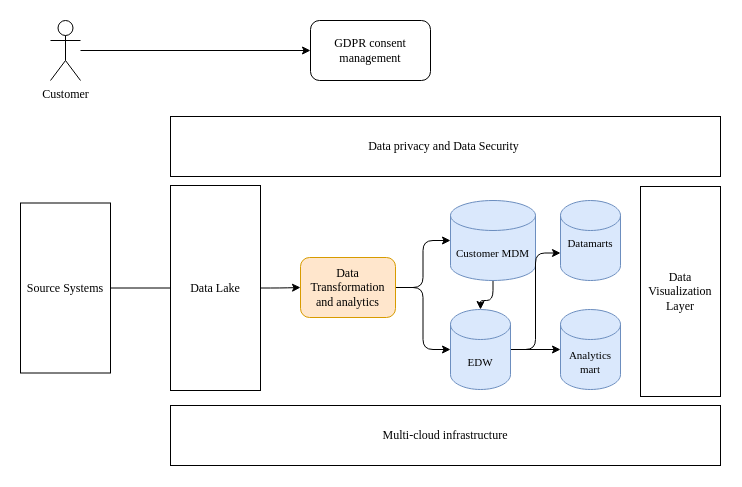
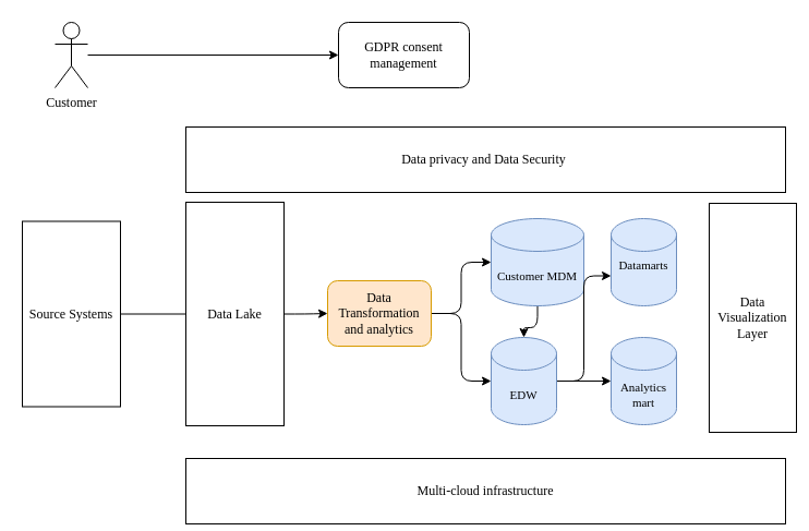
- <mxCell id="11" value="Data Visualization Layer" style="rounded=0;whiteSpace=wrap;html=1;fontFamily=Tahoma;" vertex="1" parent="1"><mxGeometry x="640" y="186" width="80" height="210" as="geometry" /></mxCell>
+ <mxCell id="11" value="Data Visualization Layer" style="rounded=0;whiteSpace=wrap;html=1;fontFamily=Tahoma;" vertex="1" parent="1"><mxGeometry x="650" y="186" width="80" height="210" as="geometry" /></mxCell>
- <mxCell id="10" value="Multi-cloud infrastructure" style="rounded=0;whiteSpace=wrap;html=1;fontFamily=Tahoma;" vertex="1" parent="1"><mxGeometry x="170" y="405" width="550" height="60" as="geometry" /></mxCell>
+ <mxCell id="10" value="Multi-cloud infrastructure" style="rounded=0;whiteSpace=wrap;html=1;fontFamily=Tahoma;" vertex="1" parent="1"><mxGeometry x="170" y="420" width="550" height="60" as="geometry" /></mxCell>
